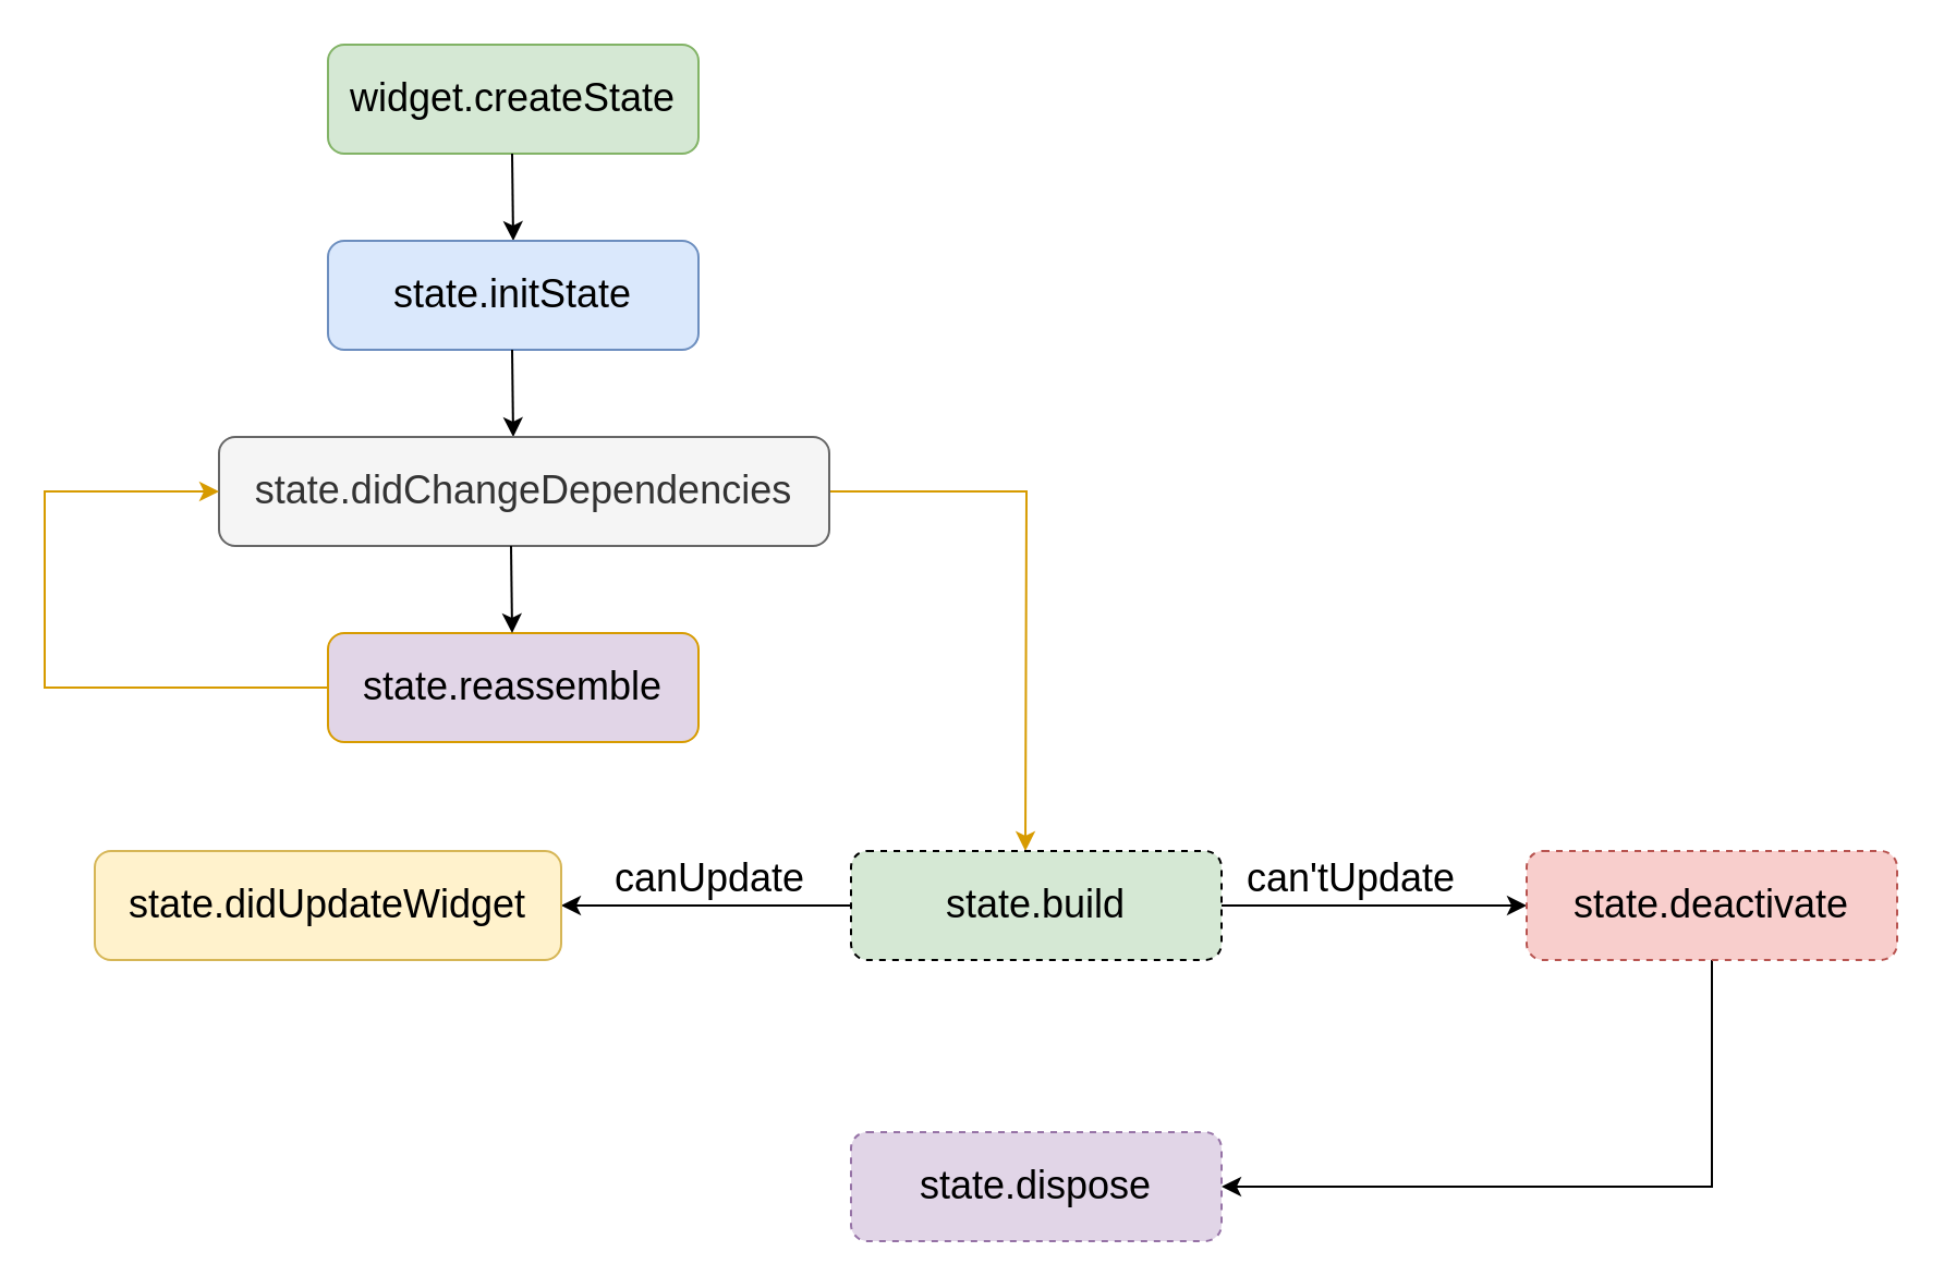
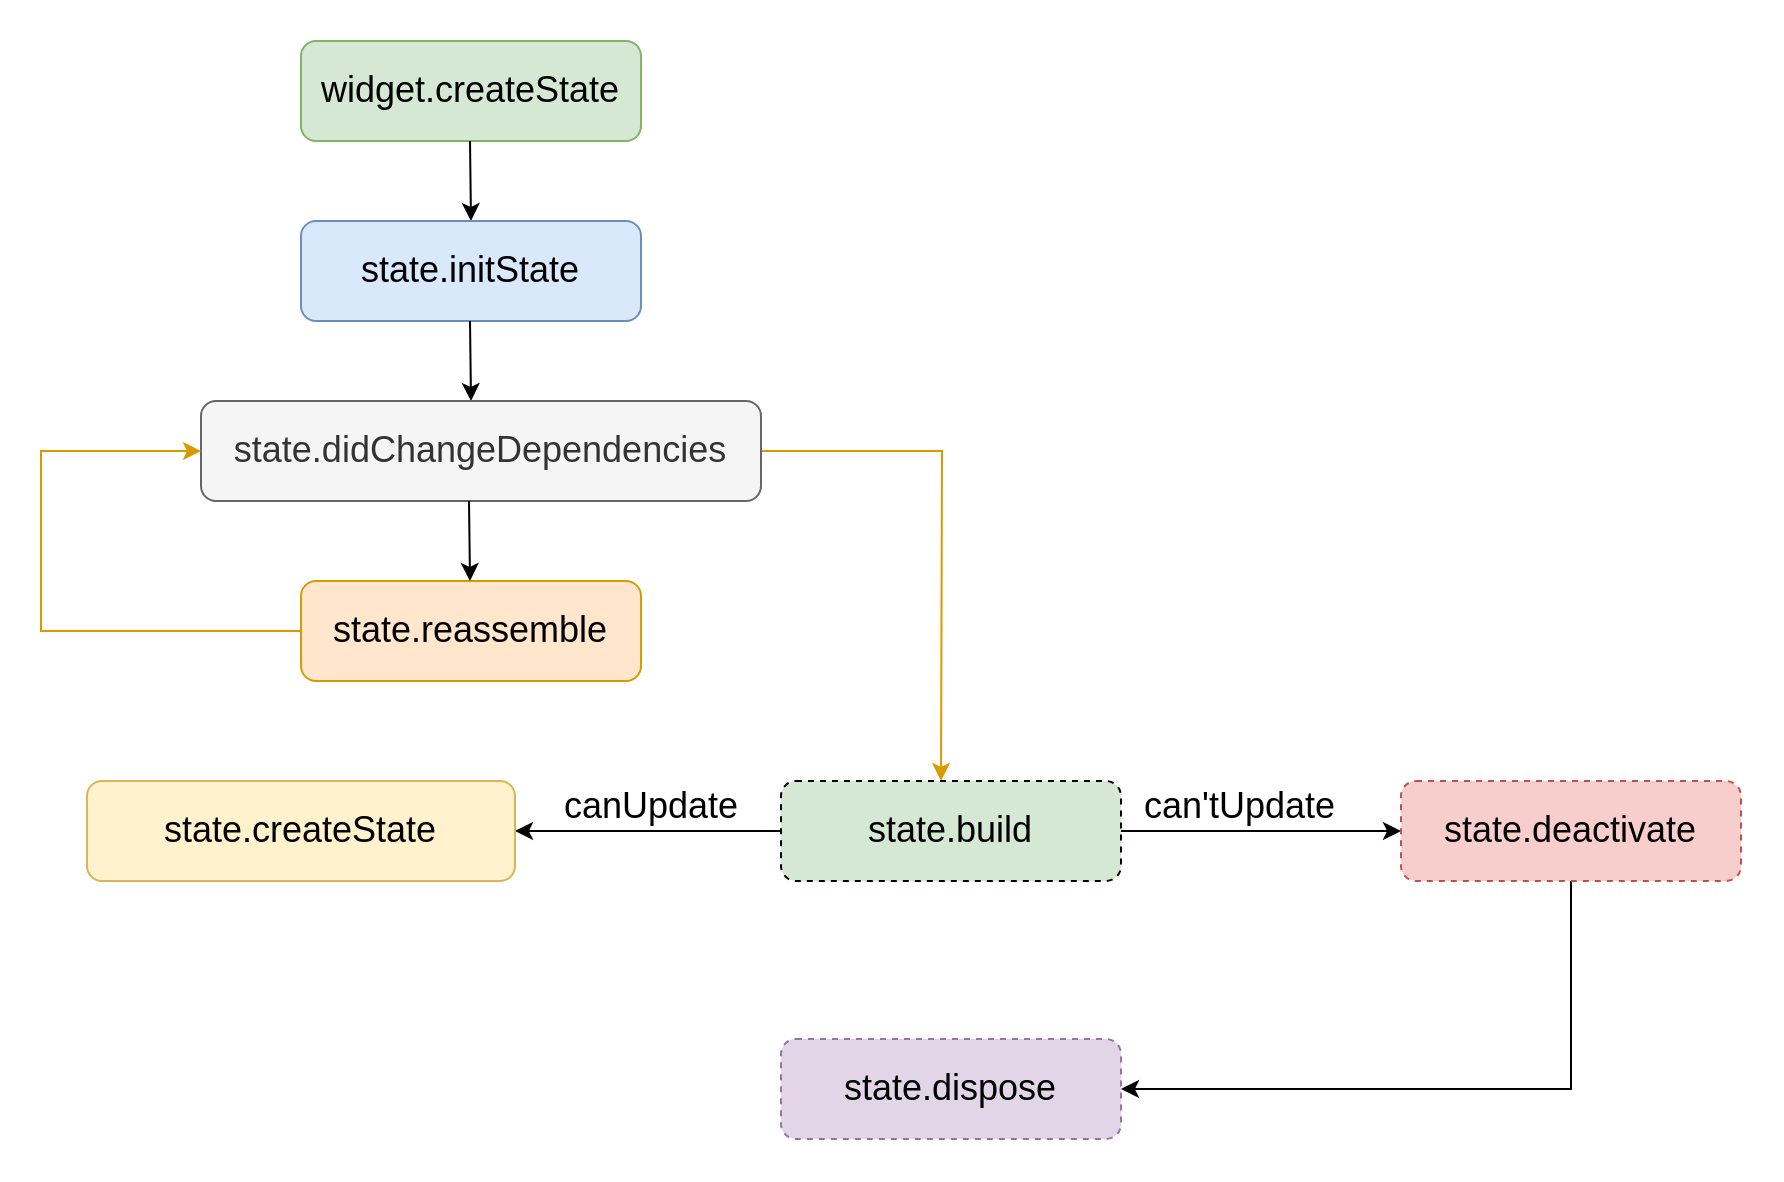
- <mxCell id="9" value="&lt;span style=&quot;font-size: 18px&quot;&gt;state.&lt;/span&gt;&lt;span style=&quot;font-size: 18px&quot;&gt;reassemble&lt;/span&gt;" style="rounded=1;whiteSpace=wrap;html=1;fillColor=#e1d5e7;strokeColor=#d79b00;" parent="1" vertex="1"><mxGeometry x="150" y="290" width="170" height="50" as="geometry" /></mxCell>
+ <mxCell id="9" value="&lt;span style=&quot;font-size: 18px&quot;&gt;state.&lt;/span&gt;&lt;span style=&quot;font-size: 18px&quot;&gt;reassemble&lt;/span&gt;" style="rounded=1;whiteSpace=wrap;html=1;fillColor=#ffe6cc;strokeColor=#d79b00;" parent="1" vertex="1"><mxGeometry x="150" y="290" width="170" height="50" as="geometry" /></mxCell>
- <mxCell id="14" value="&lt;span style=&quot;font-size: 18px&quot;&gt;state.didUpdateWidget&lt;/span&gt;" style="rounded=1;whiteSpace=wrap;html=1;fillColor=#fff2cc;strokeColor=#d6b656;" parent="1" vertex="1"><mxGeometry x="43" y="390" width="214" height="50" as="geometry" /></mxCell>
+ <mxCell id="14" value="&lt;span style=&quot;font-size: 18px&quot;&gt;state.createState&lt;/span&gt;" style="rounded=1;whiteSpace=wrap;html=1;fillColor=#fff2cc;strokeColor=#d6b656;" parent="1" vertex="1"><mxGeometry x="43" y="390" width="214" height="50" as="geometry" /></mxCell>
